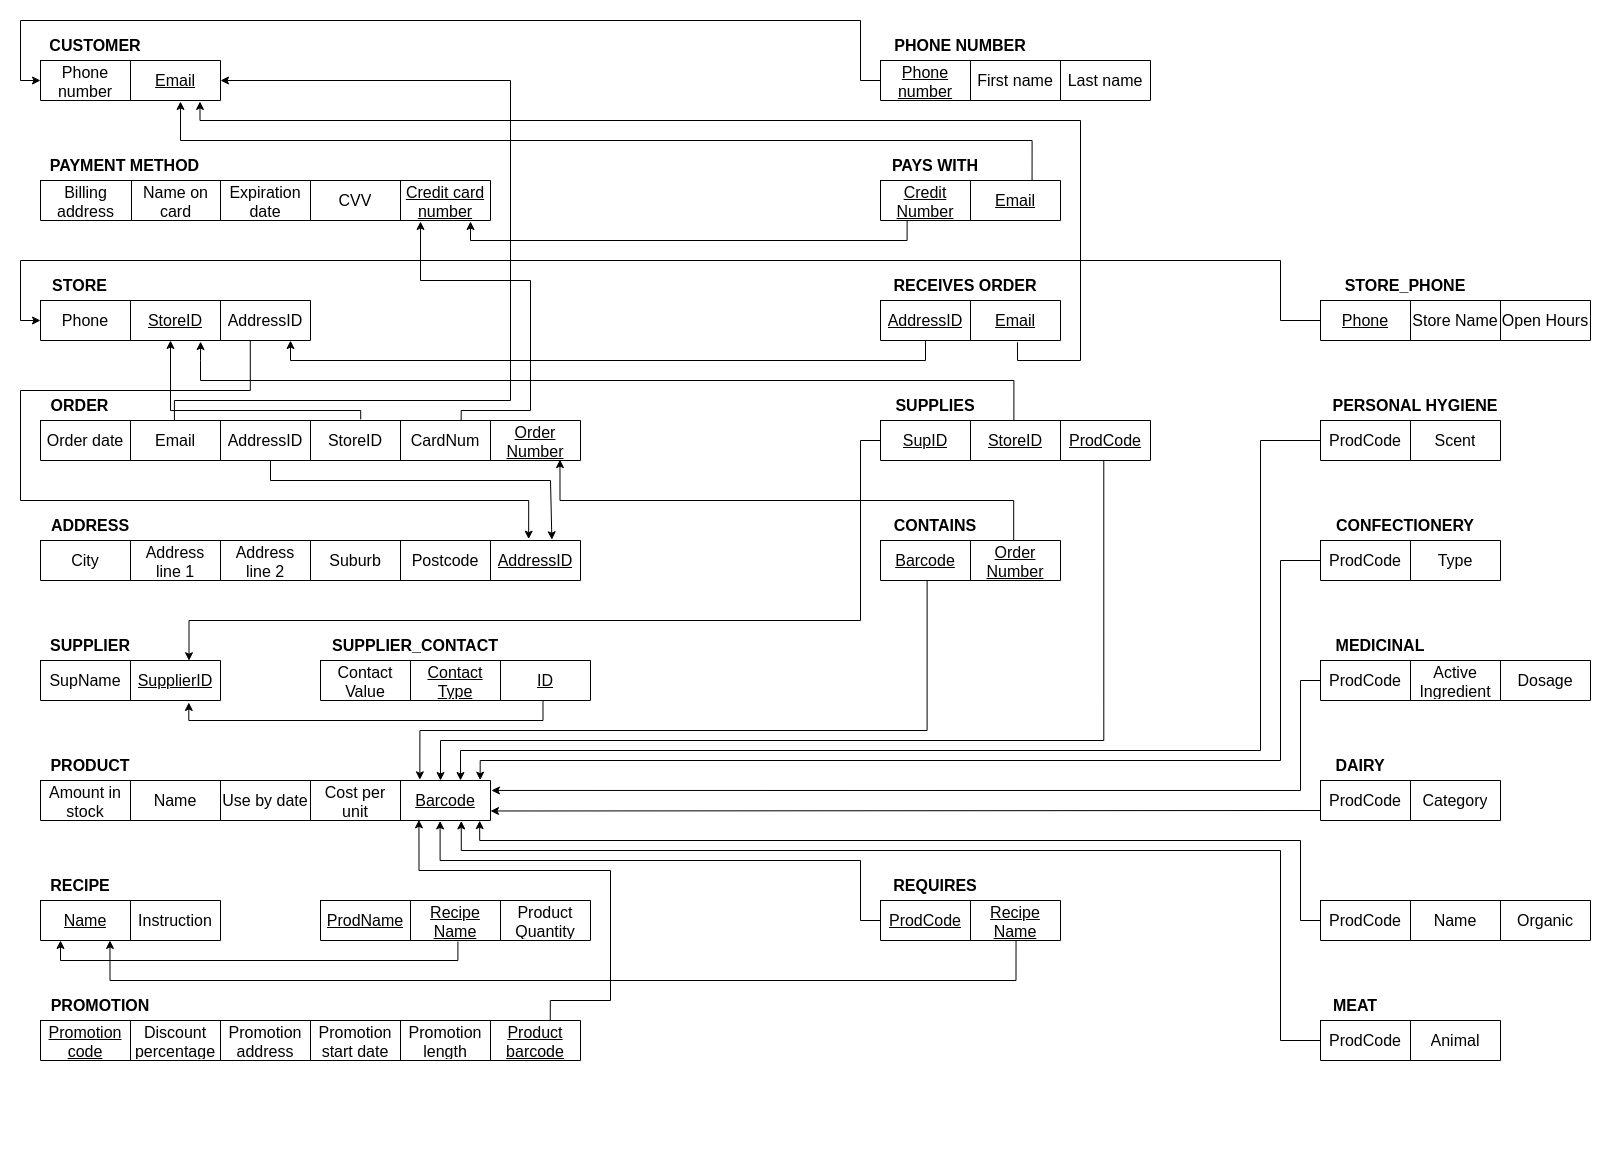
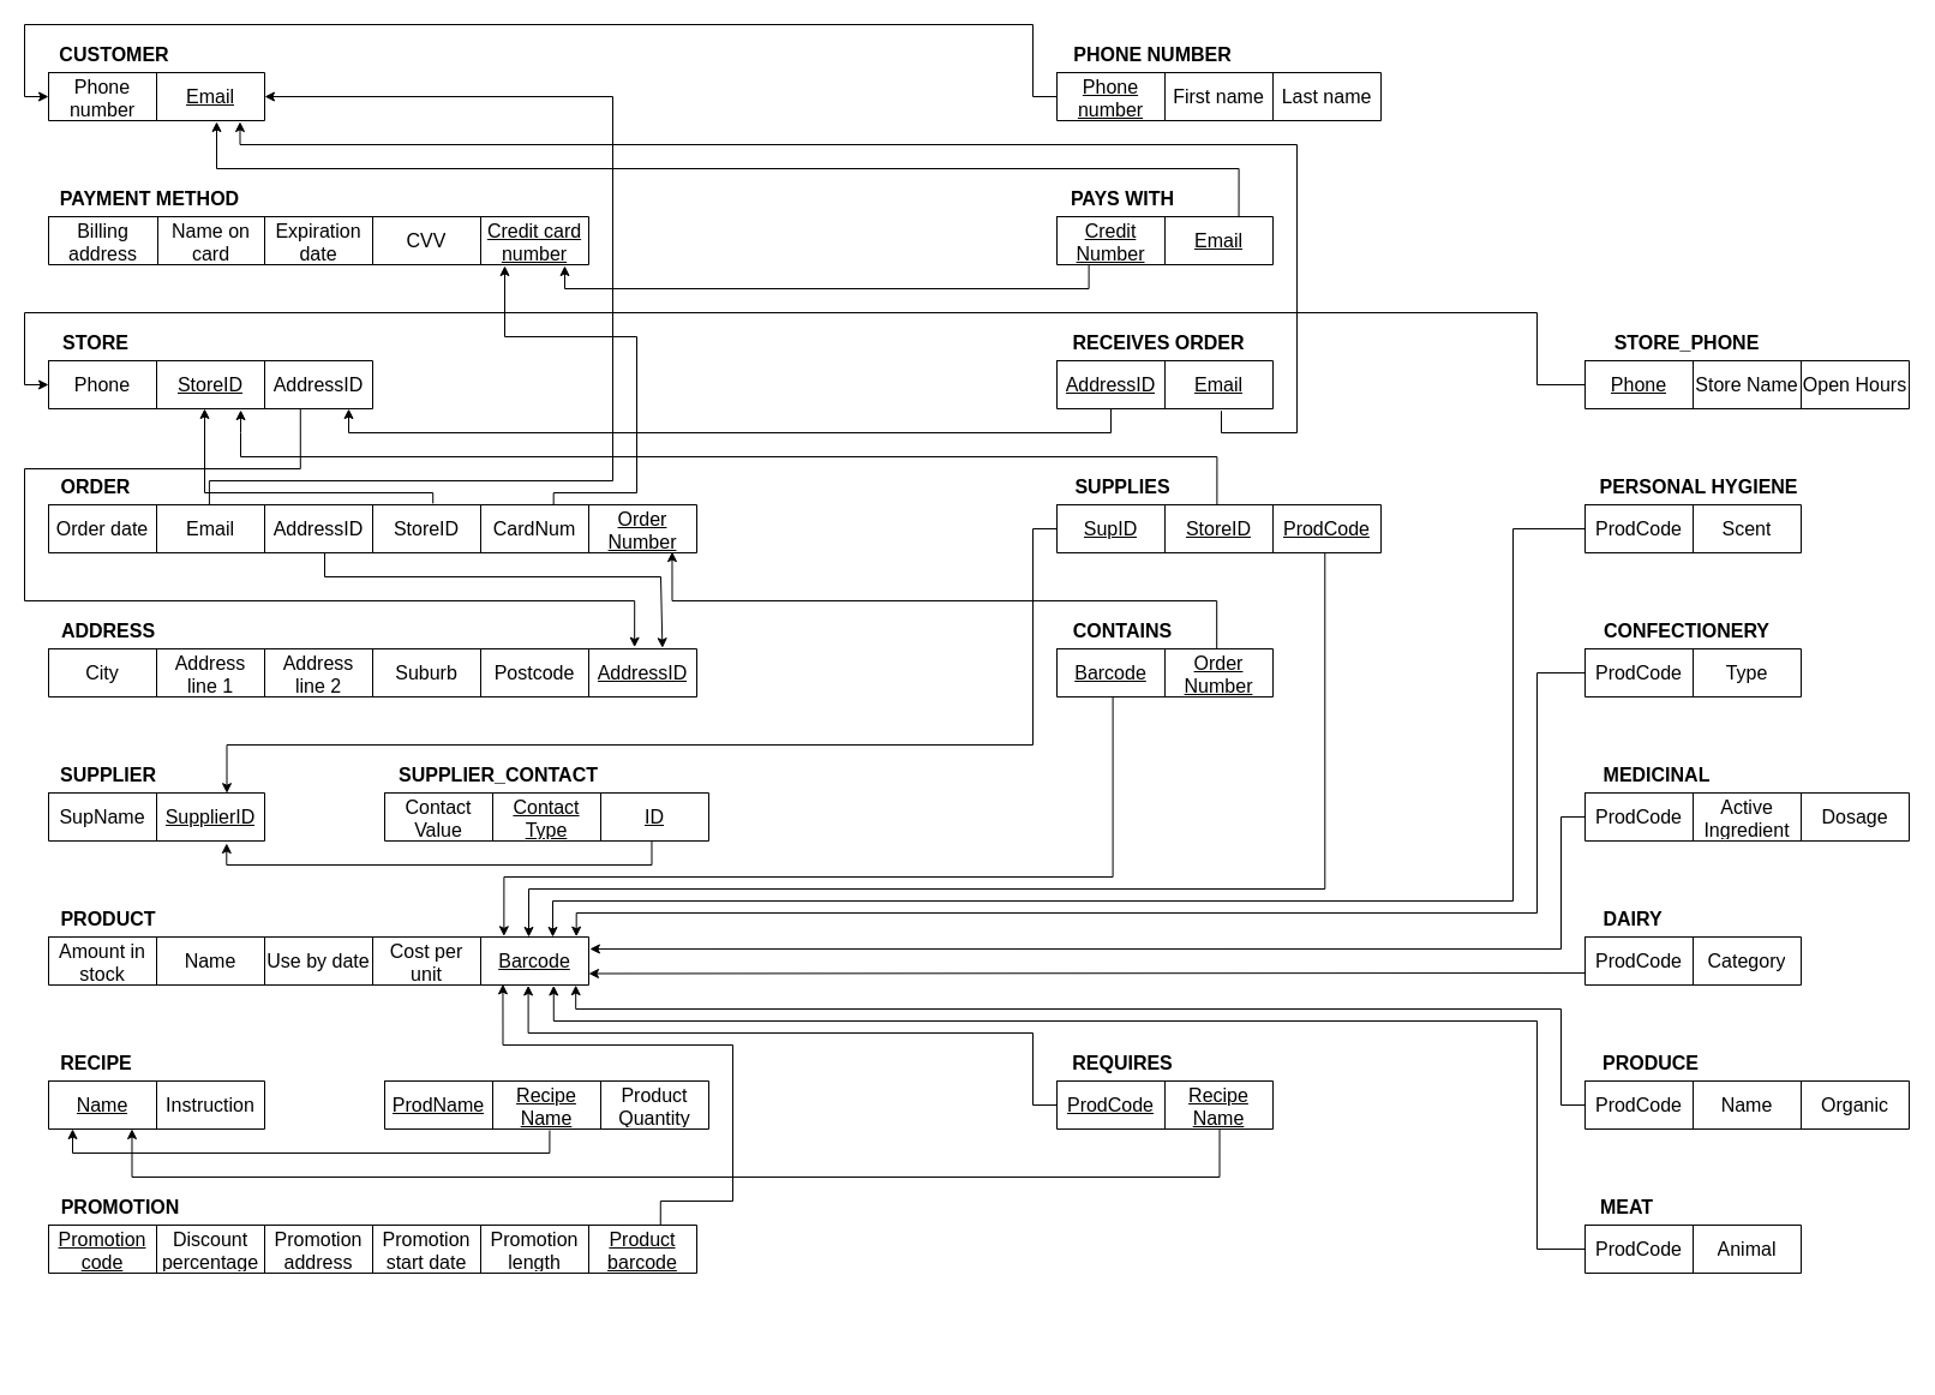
+ <mxCell id="142" value="PRODUCE" style="text;html=1;strokeColor=none;fillColor=none;align=center;verticalAlign=middle;whiteSpace=wrap;rounded=0;fontSize=16;fontStyle=1" parent="141" vertex="1"><mxGeometry width="110" height="30" as="geometry" /></mxCell>
